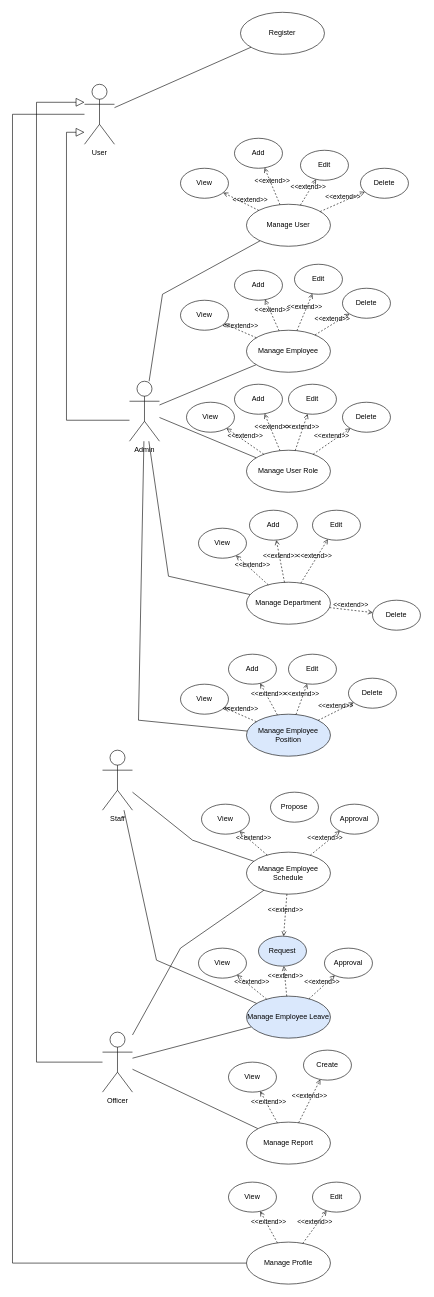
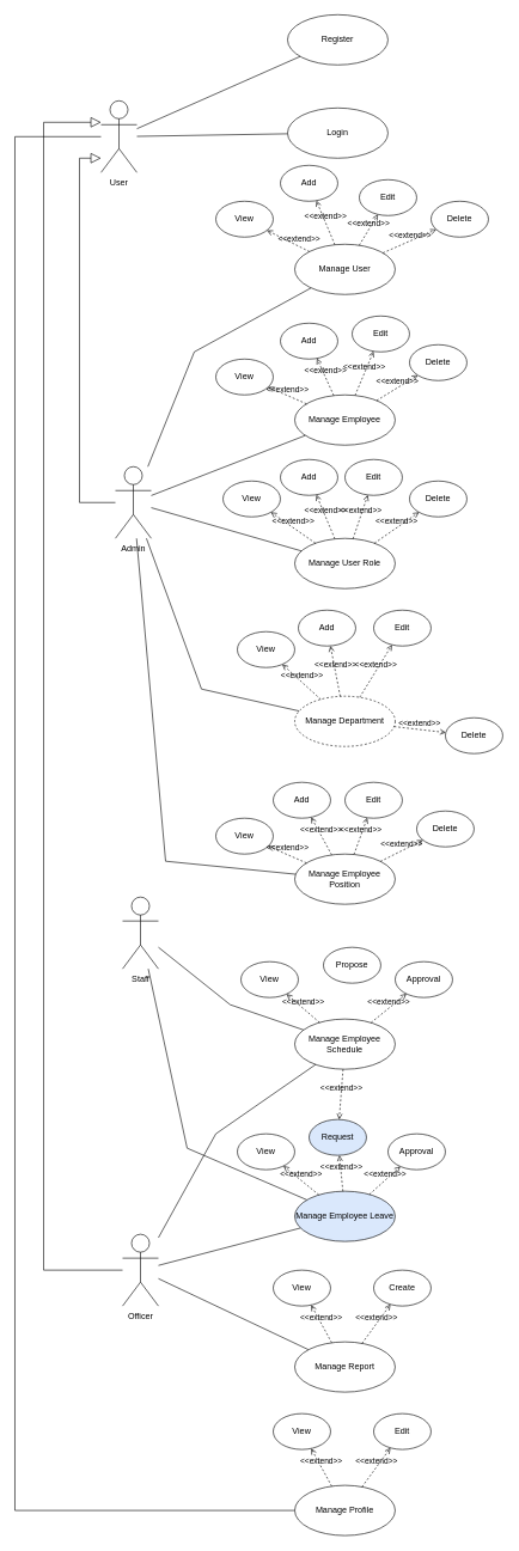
+ <mxCell id="4" value="Login" style="ellipse;whiteSpace=wrap;html=1;" parent="1" vertex="1"><mxGeometry x="400.14" y="150" width="140" height="70" as="geometry" /></mxCell>
+ <mxCell id="81" value="" style="endArrow=none;html=1;rounded=0;" parent="1" source="4" target="7" edge="1"><mxGeometry width="50" height="50" relative="1" as="geometry"><mxPoint x="340.14" y="450" as="sourcePoint" /><mxPoint x="390.14" y="400" as="targetPoint" /></mxGeometry></mxCell>
- <mxCell id="12" value="Admin" style="shape=umlActor;html=1;verticalLabelPosition=bottom;verticalAlign=top;align=center;" parent="1" vertex="1"><mxGeometry x="215.14" y="635" width="50" height="100" as="geometry" /></mxCell>
+ <mxCell id="12" value="Admin" style="shape=umlActor;html=1;verticalLabelPosition=bottom;verticalAlign=top;align=center;" parent="1" vertex="1"><mxGeometry x="160.14" y="650" width="50" height="100" as="geometry" /></mxCell>
- <mxCell id="35" value="Manage Department" style="ellipse;whiteSpace=wrap;html=1;" parent="1" vertex="1"><mxGeometry x="410.14" y="970" width="140" height="70" as="geometry" /></mxCell>
+ <mxCell id="35" value="Manage Department" style="ellipse;whiteSpace=wrap;html=1;dashed=1;" parent="1" vertex="1"><mxGeometry x="410.14" y="970" width="140" height="70" as="geometry" /></mxCell>
- <mxCell id="42" value="Manage Employee Position" style="ellipse;whiteSpace=wrap;html=1;fillColor=#dae8fc;" parent="1" vertex="1"><mxGeometry x="410.14" y="1190" width="140" height="70" as="geometry" /></mxCell>
+ <mxCell id="42" value="Manage Employee Position" style="ellipse;whiteSpace=wrap;html=1;" parent="1" vertex="1"><mxGeometry x="410.14" y="1190" width="140" height="70" as="geometry" /></mxCell>
- <mxCell id="60" value="Create" style="ellipse;whiteSpace=wrap;html=1;" parent="1" vertex="1"><mxGeometry x="505.14" y="1750" width="80" height="50" as="geometry" /></mxCell>
+ <mxCell id="60" value="Create" style="ellipse;whiteSpace=wrap;html=1;" parent="1" vertex="1"><mxGeometry x="520.14" y="1770" width="80" height="50" as="geometry" /></mxCell>
